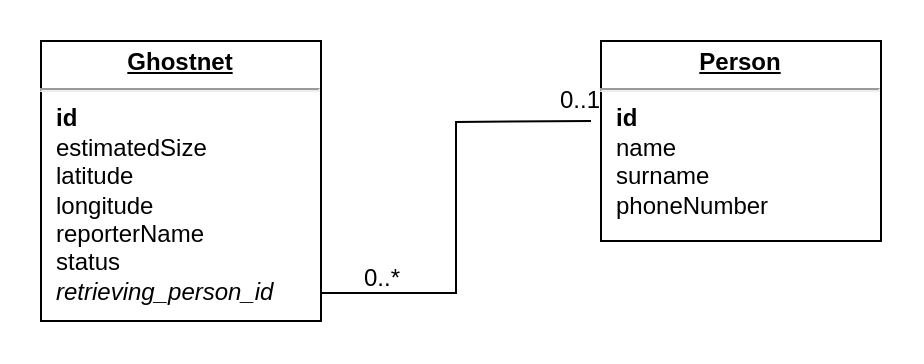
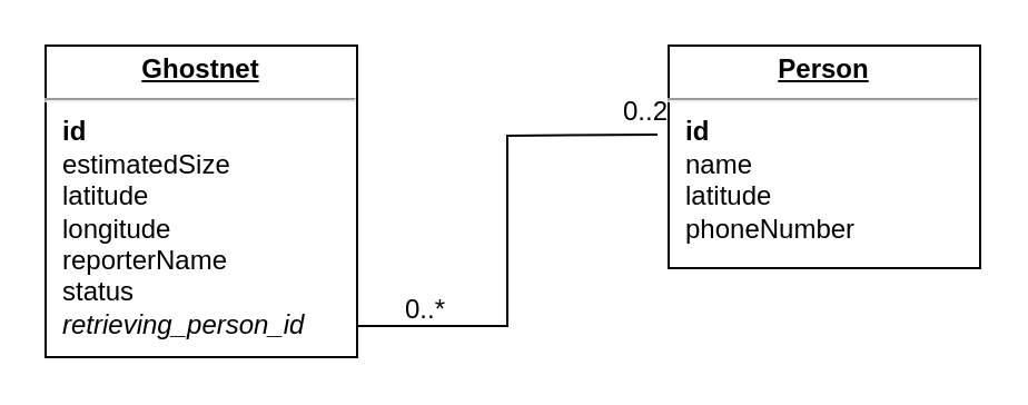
- <mxCell id="5" value="0..1" style="text;html=1;align=center;verticalAlign=middle;whiteSpace=wrap;rounded=0;" vertex="1" parent="1"><mxGeometry x="280" y="40" width="20" height="20" as="geometry" /></mxCell>
+ <mxCell id="5" value="0..2" style="text;html=1;align=center;verticalAlign=middle;whiteSpace=wrap;rounded=0;" vertex="1" parent="1"><mxGeometry x="280" y="40" width="20" height="20" as="geometry" /></mxCell>
- <mxCell id="3" value="&lt;p style=&quot;margin: 0px ; margin-top: 4px ; text-align: center ; text-decoration: underline&quot;&gt;&lt;b&gt;Person&lt;/b&gt;&lt;/p&gt;&lt;hr&gt;&lt;p style=&quot;margin: 0px ; margin-left: 8px&quot;&gt;&lt;b&gt;id&lt;/b&gt;&lt;/p&gt;&lt;p style=&quot;margin: 0px ; margin-left: 8px&quot;&gt;name&lt;/p&gt;&lt;p style=&quot;margin: 0px ; margin-left: 8px&quot;&gt;surname&lt;/p&gt;&lt;p style=&quot;margin: 0px ; margin-left: 8px&quot;&gt;phoneNumber&lt;/p&gt;" style="verticalAlign=top;align=left;overflow=fill;fontSize=12;fontFamily=Helvetica;html=1;rounded=0;shadow=0;comic=0;labelBackgroundColor=none;strokeWidth=1" vertex="1" parent="1"><mxGeometry x="300" y="20" width="140" height="100" as="geometry" /></mxCell>
+ <mxCell id="3" value="&lt;p style=&quot;margin: 0px ; margin-top: 4px ; text-align: center ; text-decoration: underline&quot;&gt;&lt;b&gt;Person&lt;/b&gt;&lt;/p&gt;&lt;hr&gt;&lt;p style=&quot;margin: 0px ; margin-left: 8px&quot;&gt;&lt;b&gt;id&lt;/b&gt;&lt;/p&gt;&lt;p style=&quot;margin: 0px ; margin-left: 8px&quot;&gt;name&lt;/p&gt;&lt;p style=&quot;margin: 0px ; margin-left: 8px&quot;&gt;latitude&lt;/p&gt;&lt;p style=&quot;margin: 0px ; margin-left: 8px&quot;&gt;phoneNumber&lt;/p&gt;" style="verticalAlign=top;align=left;overflow=fill;fontSize=12;fontFamily=Helvetica;html=1;rounded=0;shadow=0;comic=0;labelBackgroundColor=none;strokeWidth=1" vertex="1" parent="1"><mxGeometry x="300" y="20" width="140" height="100" as="geometry" /></mxCell>
